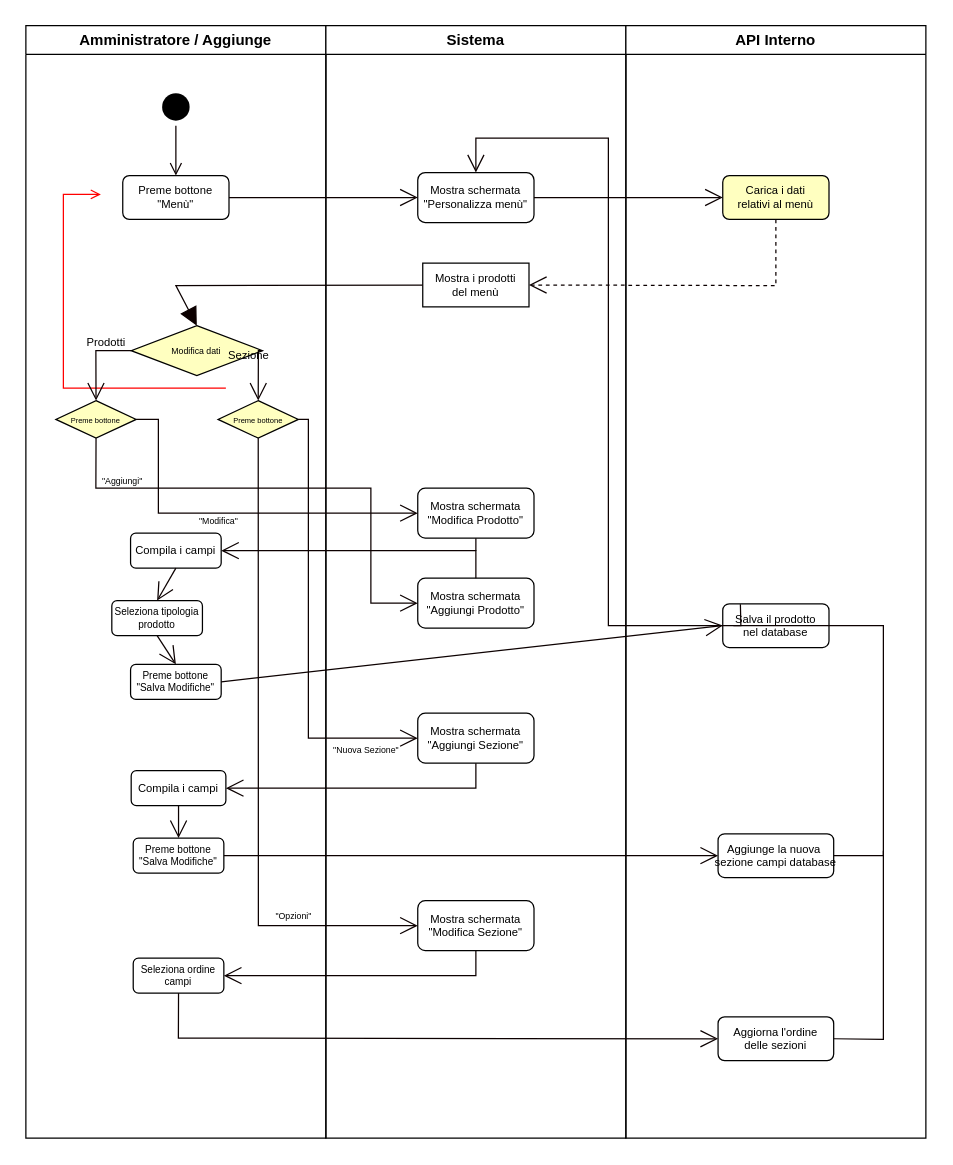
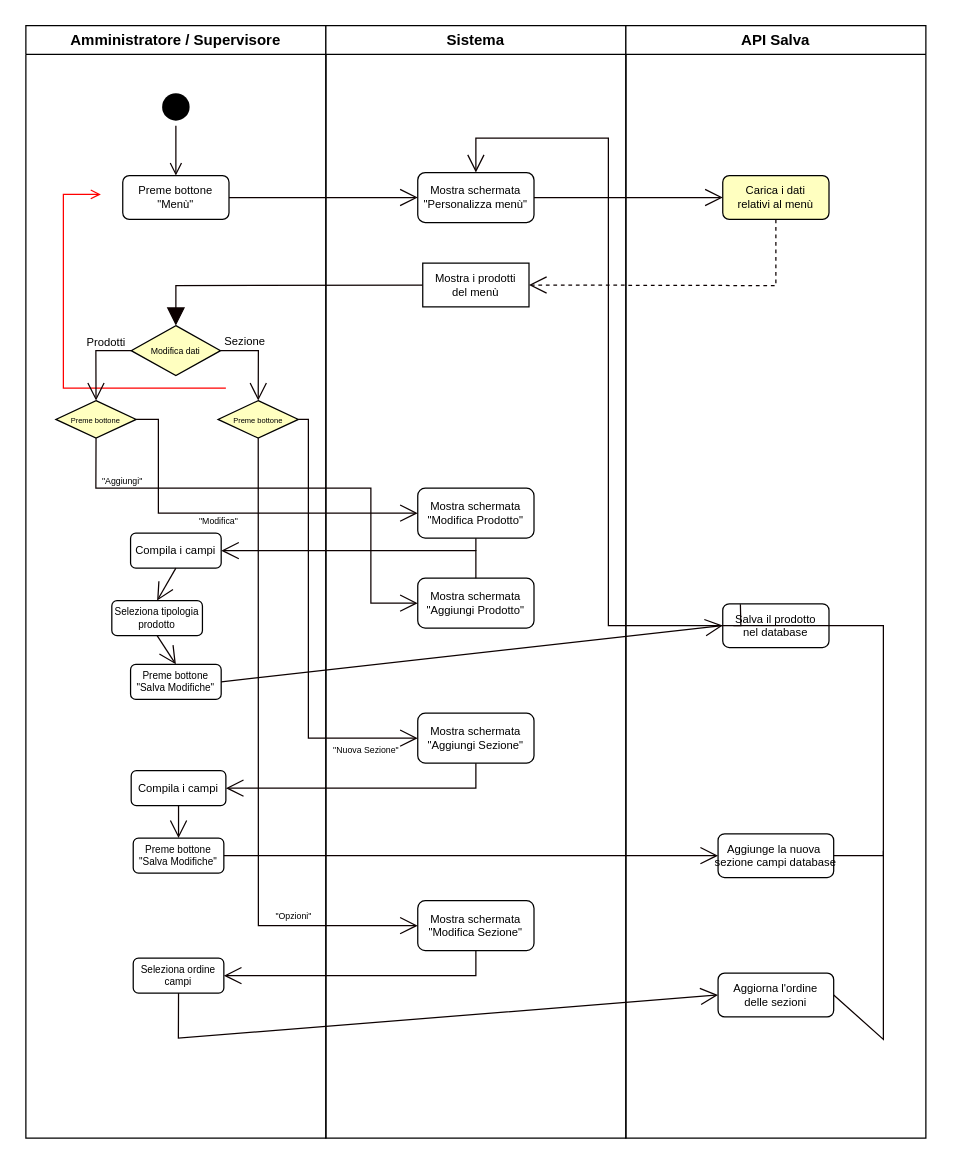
- <mxCell id="2" value="Amministratore / Aggiunge" style="swimlane;whiteSpace=wrap;startSize=23;" parent="1" vertex="1"><mxGeometry x="20" y="20" width="240" height="890" as="geometry" /></mxCell>
+ <mxCell id="2" value="Amministratore / Supervisore" style="swimlane;whiteSpace=wrap;startSize=23;" parent="1" vertex="1"><mxGeometry x="20" y="20" width="240" height="890" as="geometry" /></mxCell>
- <mxCell id="31" value="API Interno" style="swimlane;whiteSpace=wrap" parent="1" vertex="1"><mxGeometry x="500" y="20" width="240" height="890" as="geometry" /></mxCell>
+ <mxCell id="31" value="API Salva" style="swimlane;whiteSpace=wrap" parent="1" vertex="1"><mxGeometry x="500" y="20" width="240" height="890" as="geometry" /></mxCell>
- <mxCell id="7" value="&lt;p style=&quot;line-height: 120%;&quot;&gt;&lt;span style=&quot;font-size: 7px;&quot;&gt;Modifica dati&lt;/span&gt;&lt;/p&gt;" style="rhombus;whiteSpace=wrap;html=1;fillColor=#ffffc0;strokeColor=#000000;" vertex="1" parent="2"><mxGeometry x="84.25" y="240" width="105" height="40" as="geometry" /></mxCell>
+ <mxCell id="7" value="&lt;p style=&quot;line-height: 120%;&quot;&gt;&lt;span style=&quot;font-size: 7px;&quot;&gt;Modifica dati&lt;/span&gt;&lt;/p&gt;" style="rhombus;whiteSpace=wrap;html=1;fillColor=#ffffc0;strokeColor=#000000;" vertex="1" parent="2"><mxGeometry x="84.25" y="240" width="71.5" height="40" as="geometry" /></mxCell>
- <mxCell id="36" value="Aggiorna l'ordine&#10;delle sezioni" style="strokeColor=#000000;fontSize=9;rounded=1;" vertex="1" parent="31"><mxGeometry x="73.75" y="793" width="92.5" height="35" as="geometry" /></mxCell>
+ <mxCell id="36" value="Aggiorna l'ordine&#10;delle sezioni" style="strokeColor=#000000;fontSize=9;rounded=1;" vertex="1" parent="31"><mxGeometry x="73.75" y="758" width="92.5" height="35" as="geometry" /></mxCell>
